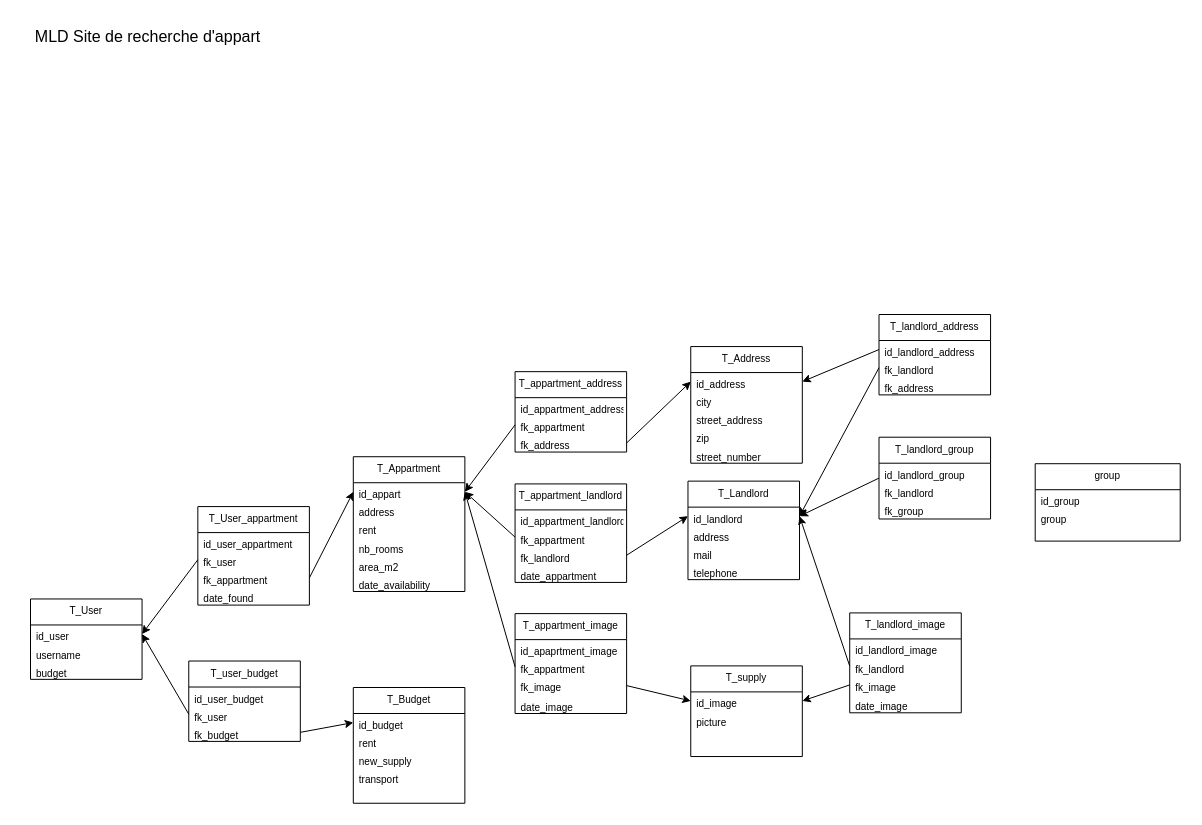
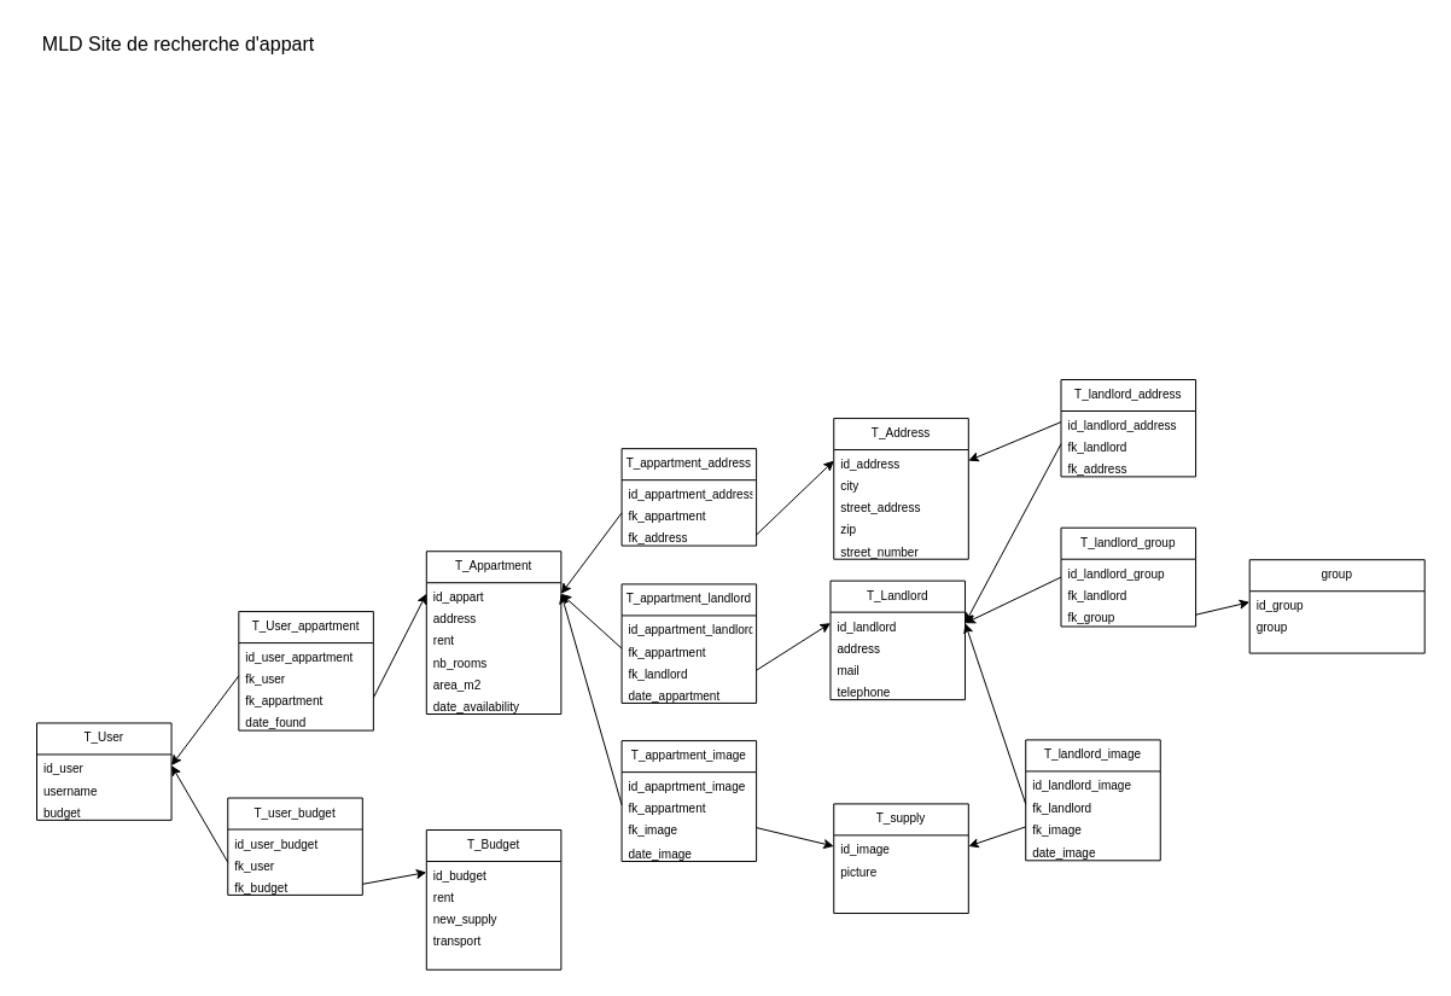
+ <mxCell id="82" style="rounded=0;orthogonalLoop=1;jettySize=auto;html=1;exitX=1;exitY=0.5;exitDx=0;exitDy=0;entryX=0;entryY=0.5;entryDx=0;entryDy=0;fontSize=10;" parent="3" source="81" target="75" edge="1"><mxGeometry relative="1" as="geometry" /></mxCell>
